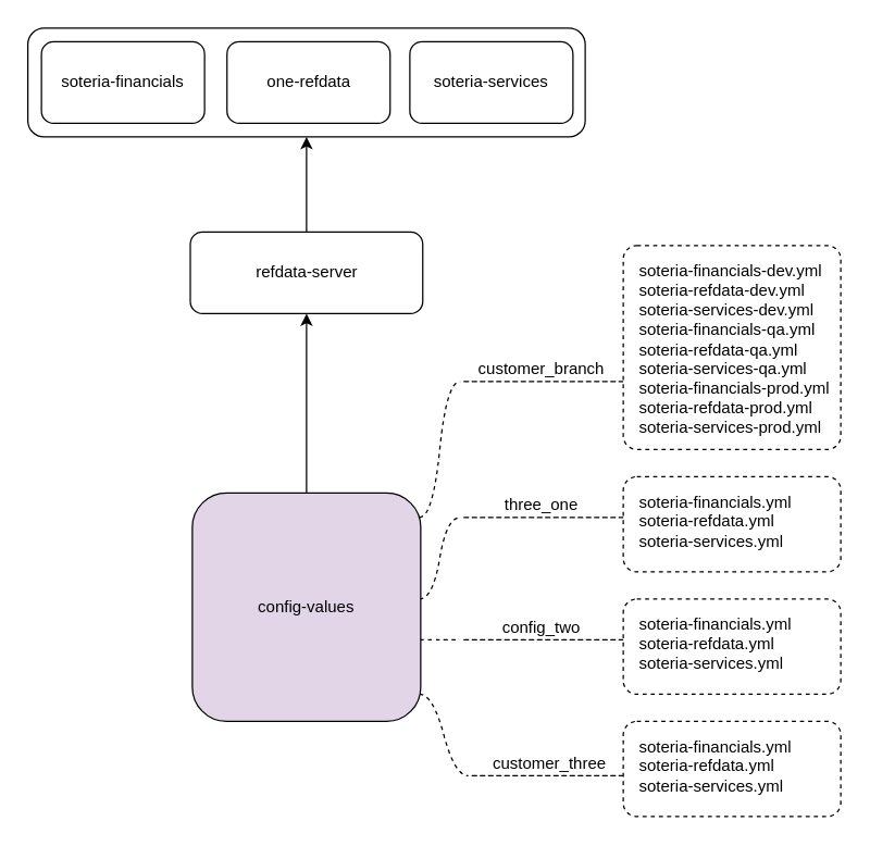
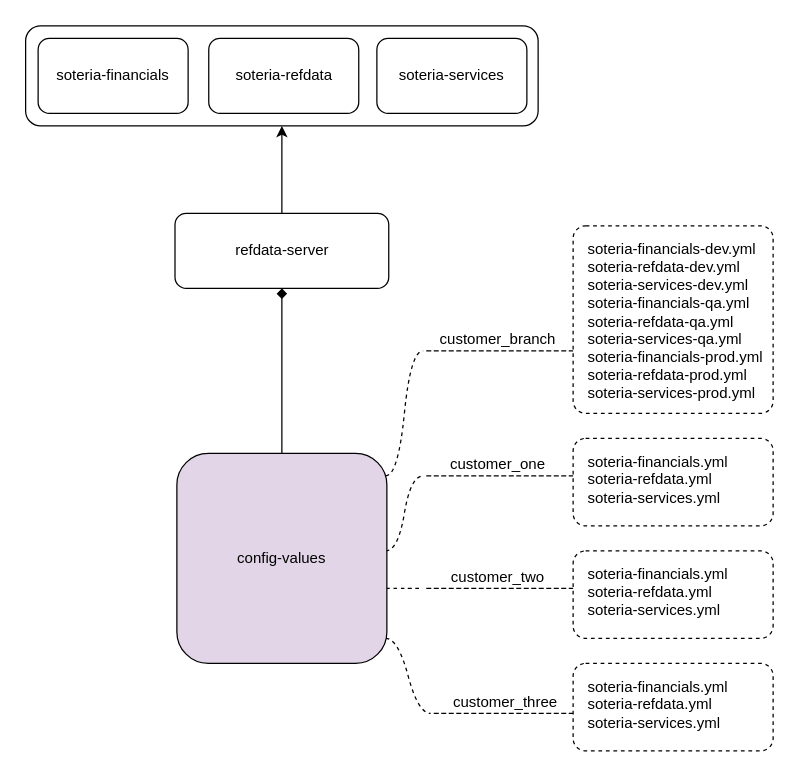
- <mxCell id="18" value="one-refdata" style="rounded=1;whiteSpace=wrap;html=1;" vertex="1" parent="1"><mxGeometry x="166.5" y="30" width="120" height="60" as="geometry" /></mxCell>
+ <mxCell id="18" value="soteria-refdata" style="rounded=1;whiteSpace=wrap;html=1;" vertex="1" parent="1"><mxGeometry x="166.5" y="30" width="120" height="60" as="geometry" /></mxCell>
- <mxCell id="20" value="" style="endArrow=classic;html=1;rounded=0;entryX=0.5;entryY=1;entryDx=0;entryDy=0;exitX=0.5;exitY=0;exitDx=0;exitDy=0;" edge="1" parent="1" source="15" target="16"><mxGeometry width="50" height="50" relative="1" as="geometry"><mxPoint x="398" y="360" as="sourcePoint" /><mxPoint x="448" y="310" as="targetPoint" /></mxGeometry></mxCell>
+ <mxCell id="20" value="" style="endArrow=diamond;html=1;rounded=0;entryX=0.5;entryY=1;entryDx=0;entryDy=0;exitX=0.5;exitY=0;exitDx=0;exitDy=0;" edge="1" parent="1" source="15" target="16"><mxGeometry width="50" height="50" relative="1" as="geometry"><mxPoint x="398" y="360" as="sourcePoint" /><mxPoint x="448" y="310" as="targetPoint" /></mxGeometry></mxCell>
- <mxCell id="5" value="three_one" style="whiteSpace=wrap;html=1;shape=partialRectangle;top=0;left=0;bottom=1;right=0;points=[[0,1],[1,1]];fillColor=none;align=center;verticalAlign=bottom;routingCenterY=0.5;snapToPoint=1;recursiveResize=0;autosize=1;treeFolding=1;treeMoving=1;newEdgeStyle={&quot;edgeStyle&quot;:&quot;entityRelationEdgeStyle&quot;,&quot;startArrow&quot;:&quot;none&quot;,&quot;endArrow&quot;:&quot;none&quot;,&quot;segment&quot;:10,&quot;curved&quot;:1,&quot;sourcePerimeterSpacing&quot;:0,&quot;targetPerimeterSpacing&quot;:0};dashed=1;" vertex="1" parent="1"><mxGeometry x="338" y="350" width="120" height="30" as="geometry" /></mxCell>
+ <mxCell id="5" value="customer_one" style="whiteSpace=wrap;html=1;shape=partialRectangle;top=0;left=0;bottom=1;right=0;points=[[0,1],[1,1]];fillColor=none;align=center;verticalAlign=bottom;routingCenterY=0.5;snapToPoint=1;recursiveResize=0;autosize=1;treeFolding=1;treeMoving=1;newEdgeStyle={&quot;edgeStyle&quot;:&quot;entityRelationEdgeStyle&quot;,&quot;startArrow&quot;:&quot;none&quot;,&quot;endArrow&quot;:&quot;none&quot;,&quot;segment&quot;:10,&quot;curved&quot;:1,&quot;sourcePerimeterSpacing&quot;:0,&quot;targetPerimeterSpacing&quot;:0};dashed=1;" vertex="1" parent="1"><mxGeometry x="338" y="350" width="120" height="30" as="geometry" /></mxCell>
- <mxCell id="7" value="config_two" style="whiteSpace=wrap;html=1;shape=partialRectangle;top=0;left=0;bottom=1;right=0;points=[[0,1],[1,1]];fillColor=none;align=center;verticalAlign=bottom;routingCenterY=0.5;snapToPoint=1;recursiveResize=0;autosize=1;treeFolding=1;treeMoving=1;newEdgeStyle={&quot;edgeStyle&quot;:&quot;entityRelationEdgeStyle&quot;,&quot;startArrow&quot;:&quot;none&quot;,&quot;endArrow&quot;:&quot;none&quot;,&quot;segment&quot;:10,&quot;curved&quot;:1,&quot;sourcePerimeterSpacing&quot;:0,&quot;targetPerimeterSpacing&quot;:0};dashed=1;" vertex="1" parent="1"><mxGeometry x="338" y="440" width="120" height="30" as="geometry" /></mxCell>
+ <mxCell id="7" value="customer_two" style="whiteSpace=wrap;html=1;shape=partialRectangle;top=0;left=0;bottom=1;right=0;points=[[0,1],[1,1]];fillColor=none;align=center;verticalAlign=bottom;routingCenterY=0.5;snapToPoint=1;recursiveResize=0;autosize=1;treeFolding=1;treeMoving=1;newEdgeStyle={&quot;edgeStyle&quot;:&quot;entityRelationEdgeStyle&quot;,&quot;startArrow&quot;:&quot;none&quot;,&quot;endArrow&quot;:&quot;none&quot;,&quot;segment&quot;:10,&quot;curved&quot;:1,&quot;sourcePerimeterSpacing&quot;:0,&quot;targetPerimeterSpacing&quot;:0};dashed=1;" vertex="1" parent="1"><mxGeometry x="338" y="440" width="120" height="30" as="geometry" /></mxCell>
